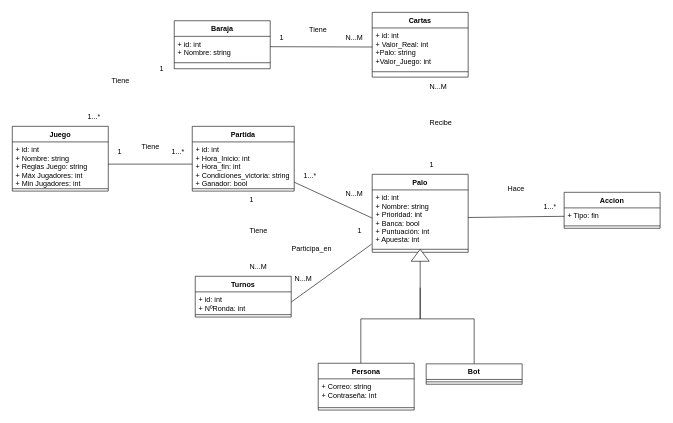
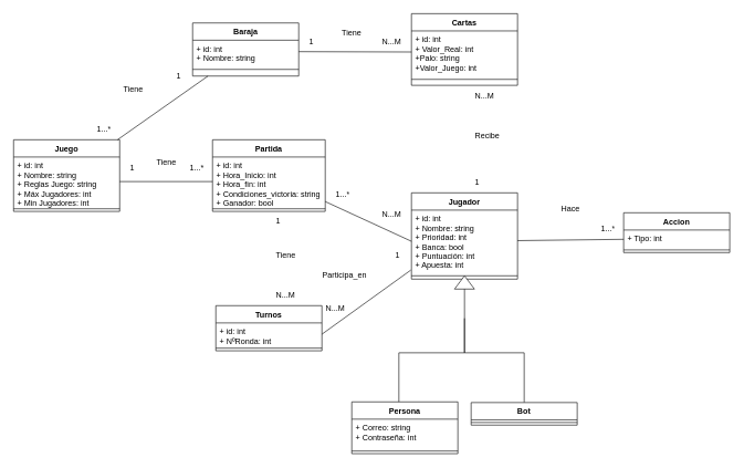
+ <mxCell id="55" value="" style="endArrow=none;html=1;rounded=0;" edge="1" parent="1" source="48" target="2"><mxGeometry relative="1" as="geometry"><mxPoint x="480" y="320" as="sourcePoint" /><mxPoint x="640" y="320" as="targetPoint" /></mxGeometry></mxCell>
- <mxCell id="15" value="Palo" style="swimlane;fontStyle=1;align=center;verticalAlign=top;childLayout=stackLayout;horizontal=1;startSize=26;horizontalStack=0;resizeParent=1;resizeParentMax=0;resizeLast=0;collapsible=1;marginBottom=0;" parent="1" vertex="1"><mxGeometry x="620" y="290" width="160" height="130" as="geometry"><mxRectangle x="400" y="400" width="80" height="26" as="alternateBounds" /></mxGeometry></mxCell>
+ <mxCell id="15" value="Jugador" style="swimlane;fontStyle=1;align=center;verticalAlign=top;childLayout=stackLayout;horizontal=1;startSize=26;horizontalStack=0;resizeParent=1;resizeParentMax=0;resizeLast=0;collapsible=1;marginBottom=0;" parent="1" vertex="1"><mxGeometry x="620" y="290" width="160" height="130" as="geometry"><mxRectangle x="400" y="400" width="80" height="26" as="alternateBounds" /></mxGeometry></mxCell>
- <mxCell id="13" value="+ Tipo: fin" style="text;strokeColor=none;fillColor=none;align=left;verticalAlign=top;spacingLeft=4;spacingRight=4;overflow=hidden;rotatable=0;points=[[0,0.5],[1,0.5]];portConstraint=eastwest;" parent="12" vertex="1"><mxGeometry y="26" width="160" height="26" as="geometry" /></mxCell>
+ <mxCell id="13" value="+ Tipo: int" style="text;strokeColor=none;fillColor=none;align=left;verticalAlign=top;spacingLeft=4;spacingRight=4;overflow=hidden;rotatable=0;points=[[0,0.5],[1,0.5]];portConstraint=eastwest;" parent="12" vertex="1"><mxGeometry y="26" width="160" height="26" as="geometry" /></mxCell>
